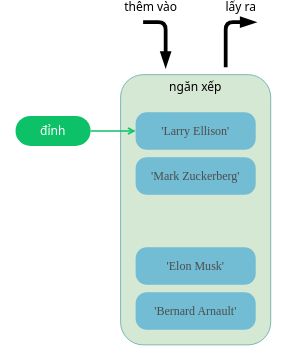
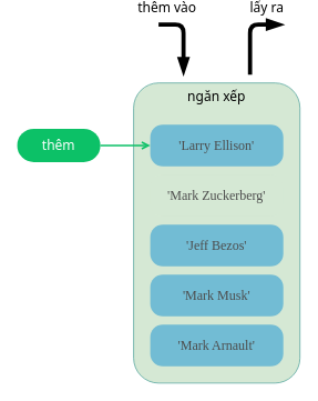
- <mxCell id="8" value="đỉnh" style="rounded=1;whiteSpace=wrap;html=1;fontFamily=Noto Sans;fontSource=https%3A%2F%2Ffonts.googleapis.com%2Fcss%3Ffamily%3DNoto%2BSans;arcSize=50;fillColor=#0cc167;strokeColor=none;fontColor=#FFFFFF;fontSize=16;" parent="1" vertex="1"><mxGeometry x="20" y="145" width="100" height="40" as="geometry" /></mxCell>
+ <mxCell id="8" value="thêm" style="rounded=1;whiteSpace=wrap;html=1;fontFamily=Noto Sans;fontSource=https%3A%2F%2Ffonts.googleapis.com%2Fcss%3Ffamily%3DNoto%2BSans;arcSize=50;fillColor=#0cc167;strokeColor=none;fontColor=#FFFFFF;fontSize=16;" parent="1" vertex="1"><mxGeometry x="20" y="145" width="100" height="40" as="geometry" /></mxCell>
- <mxCell id="4" value="'Mark Zuckerberg'" style="rounded=1;whiteSpace=wrap;html=1;strokeColor=none;fillColor=#72bcd4;fontFamily=consolas;fontSize=16;fontColor=#4D4D4D;arcSize=30;" parent="1" vertex="1"><mxGeometry x="180" y="200" width="160" height="50" as="geometry" /></mxCell>
+ <mxCell id="4" value="'Mark Zuckerberg'" style="rounded=1;whiteSpace=wrap;html=1;strokeColor=none;fillColor=#d5e8d4;fontFamily=consolas;fontSize=16;fontColor=#4D4D4D;arcSize=30;" parent="1" vertex="1"><mxGeometry x="180" y="200" width="160" height="50" as="geometry" /></mxCell>
+ <mxCell id="7" value="'Jeff Bezos'" style="rounded=1;whiteSpace=wrap;html=1;strokeColor=none;fillColor=#72bcd4;fontFamily=consolas;fontSize=16;fontColor=#4D4D4D;arcSize=30;" parent="1" vertex="1"><mxGeometry x="180" y="260" width="160" height="50" as="geometry" /></mxCell>
- <mxCell id="6" value="'Elon Musk'" style="rounded=1;whiteSpace=wrap;html=1;strokeColor=none;fillColor=#72bcd4;fontFamily=consolas;fontSize=16;fontColor=#4D4D4D;arcSize=30;" parent="1" vertex="1"><mxGeometry x="180" y="320" width="160" height="50" as="geometry" /></mxCell>
+ <mxCell id="6" value="'Mark Musk'" style="rounded=1;whiteSpace=wrap;html=1;strokeColor=none;fillColor=#72bcd4;fontFamily=consolas;fontSize=16;fontColor=#4D4D4D;arcSize=30;" parent="1" vertex="1"><mxGeometry x="180" y="320" width="160" height="50" as="geometry" /></mxCell>
- <mxCell id="3" value="'Bernard Arnault'" style="rounded=1;whiteSpace=wrap;html=1;strokeColor=none;fillColor=#72bcd4;fontFamily=consolas;fontSize=16;fontColor=#4D4D4D;arcSize=30;" parent="1" vertex="1"><mxGeometry x="180" y="380" width="160" height="50" as="geometry" /></mxCell>
+ <mxCell id="3" value="'Mark Arnault'" style="rounded=1;whiteSpace=wrap;html=1;strokeColor=none;fillColor=#72bcd4;fontFamily=consolas;fontSize=16;fontColor=#4D4D4D;arcSize=30;" parent="1" vertex="1"><mxGeometry x="180" y="380" width="160" height="50" as="geometry" /></mxCell>
